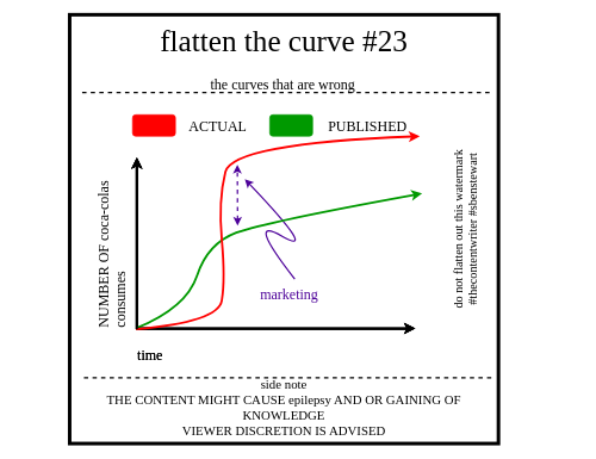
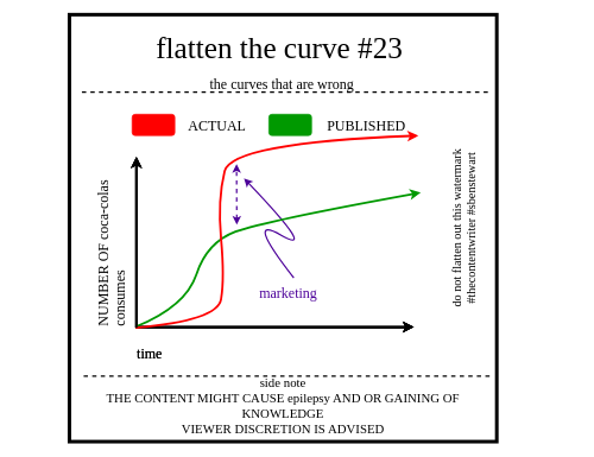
- <mxCell id="3" value="&lt;font&gt;&lt;font style=&quot;font-size: 42px&quot;&gt;flatten the curve #23&lt;/font&gt;&lt;br&gt;&lt;/font&gt;" style="text;html=1;strokeColor=none;fillColor=none;align=center;verticalAlign=middle;whiteSpace=wrap;rounded=0;fontFamily=xkcd;" parent="1" vertex="1"><mxGeometry x="112" y="48" width="570" height="20" as="geometry" /></mxCell>
+ <mxCell id="3" value="&lt;font&gt;&lt;font style=&quot;font-size: 42px&quot;&gt;flatten the curve #23&lt;/font&gt;&lt;br&gt;&lt;/font&gt;" style="text;html=1;strokeColor=none;fillColor=none;align=center;verticalAlign=middle;whiteSpace=wrap;rounded=0;fontFamily=xkcd;" parent="1" vertex="1"><mxGeometry x="107" y="58" width="570" height="20" as="geometry" /></mxCell>
